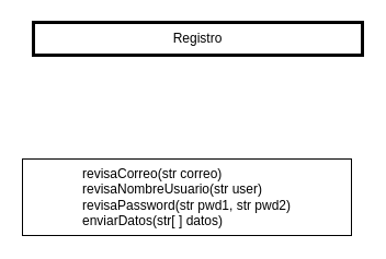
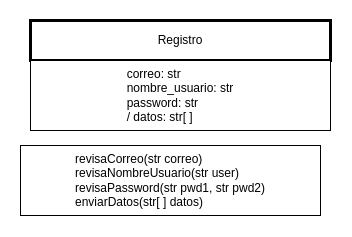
- <mxCell id="2" value="Registro" style="rounded=0;whiteSpace=wrap;html=1;strokeWidth=3;" parent="1" vertex="1"><mxGeometry x="30" y="20" width="300" height="30" as="geometry" /></mxCell>
+ <mxCell id="2" value="Registro" style="rounded=0;whiteSpace=wrap;html=1;strokeWidth=3;" parent="1" vertex="1"><mxGeometry x="30" y="20" width="300" height="40" as="geometry" /></mxCell>
+ <mxCell id="3" value="&lt;div style=&quot;text-align: left&quot;&gt;&lt;span&gt;correo: str&lt;/span&gt;&lt;/div&gt;&lt;div style=&quot;text-align: left&quot;&gt;&lt;span&gt;nombre_usuario: str&lt;/span&gt;&lt;/div&gt;&lt;div style=&quot;text-align: left&quot;&gt;&lt;span&gt;password: str&lt;/span&gt;&lt;/div&gt;&lt;div style=&quot;text-align: left&quot;&gt;&lt;span&gt;/ datos: str[ ]&lt;/span&gt;&lt;/div&gt;" style="rounded=0;whiteSpace=wrap;html=1;" parent="1" vertex="1"><mxGeometry x="30" y="60" width="300" height="70" as="geometry" /></mxCell>
